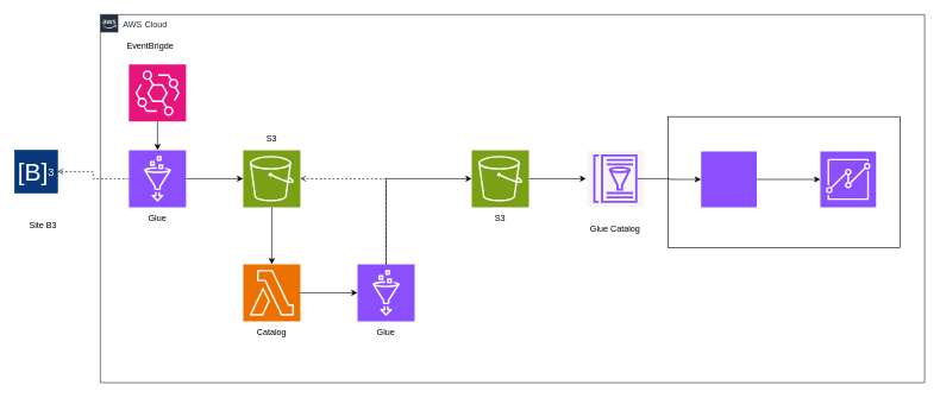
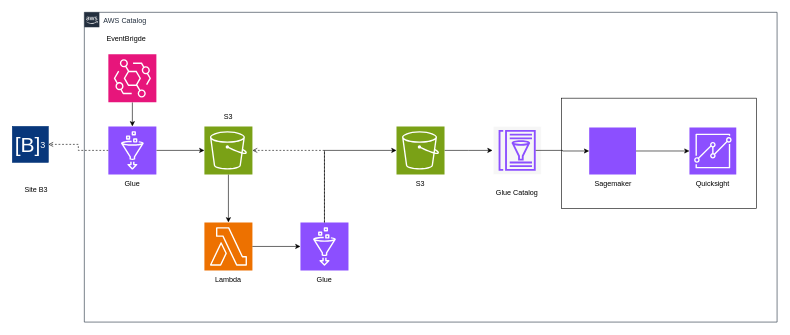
- <mxCell id="26" value="AWS Cloud" style="points=[[0,0],[0.25,0],[0.5,0],[0.75,0],[1,0],[1,0.25],[1,0.5],[1,0.75],[1,1],[0.75,1],[0.5,1],[0.25,1],[0,1],[0,0.75],[0,0.5],[0,0.25]];outlineConnect=0;gradientColor=none;html=1;whiteSpace=wrap;fontSize=12;fontStyle=0;container=1;pointerEvents=0;collapsible=0;recursiveResize=0;shape=mxgraph.aws4.group;grIcon=mxgraph.aws4.group_aws_cloud_alt;strokeColor=#232F3E;fillColor=none;verticalAlign=top;align=left;spacingLeft=30;fontColor=#232F3E;dashed=0;" parent="1" vertex="1"><mxGeometry x="140" y="20" width="1154" height="516" as="geometry" /></mxCell>
+ <mxCell id="26" value="AWS Catalog" style="points=[[0,0],[0.25,0],[0.5,0],[0.75,0],[1,0],[1,0.25],[1,0.5],[1,0.75],[1,1],[0.75,1],[0.5,1],[0.25,1],[0,1],[0,0.75],[0,0.5],[0,0.25]];outlineConnect=0;gradientColor=none;html=1;whiteSpace=wrap;fontSize=12;fontStyle=0;container=1;pointerEvents=0;collapsible=0;recursiveResize=0;shape=mxgraph.aws4.group;grIcon=mxgraph.aws4.group_aws_cloud_alt;strokeColor=#232F3E;fillColor=none;verticalAlign=top;align=left;spacingLeft=30;fontColor=#232F3E;dashed=0;" parent="1" vertex="1"><mxGeometry x="140" y="20" width="1154" height="516" as="geometry" /></mxCell>
+ <mxCell id="31" value="Sagemaker" style="text;html=1;align=center;verticalAlign=middle;whiteSpace=wrap;rounded=0;" parent="26" vertex="1"><mxGeometry x="841" y="270" width="80" height="30" as="geometry" /></mxCell>
+ <mxCell id="33" value="Quicksight" style="text;html=1;align=center;verticalAlign=middle;whiteSpace=wrap;rounded=0;" parent="26" vertex="1"><mxGeometry x="1007" y="270" width="80" height="30" as="geometry" /></mxCell>
- <mxCell id="21" value="Catalog" style="text;html=1;align=center;verticalAlign=middle;whiteSpace=wrap;rounded=0;" parent="1" vertex="1"><mxGeometry x="340" y="450" width="80" height="30" as="geometry" /></mxCell>
+ <mxCell id="21" value="Lambda" style="text;html=1;align=center;verticalAlign=middle;whiteSpace=wrap;rounded=0;" parent="1" vertex="1"><mxGeometry x="340" y="450" width="80" height="30" as="geometry" /></mxCell>
